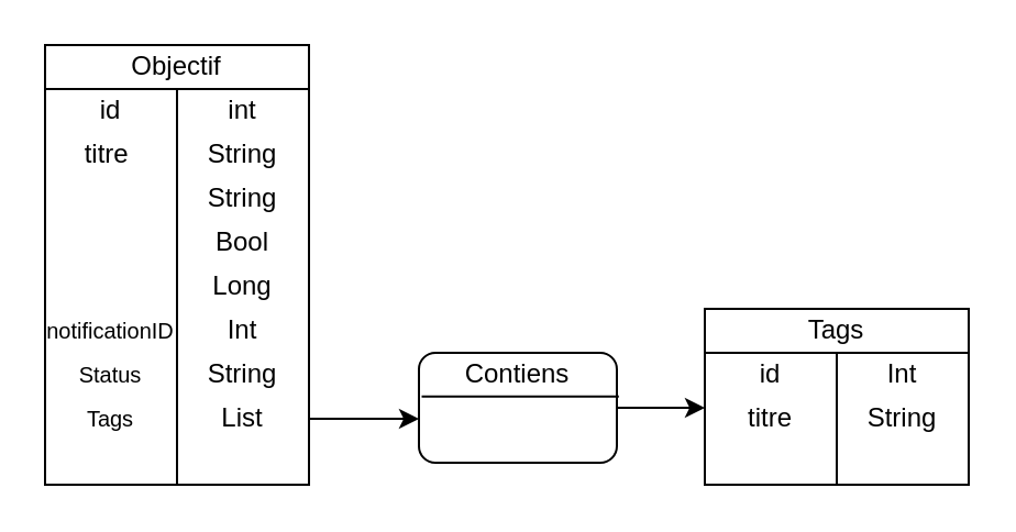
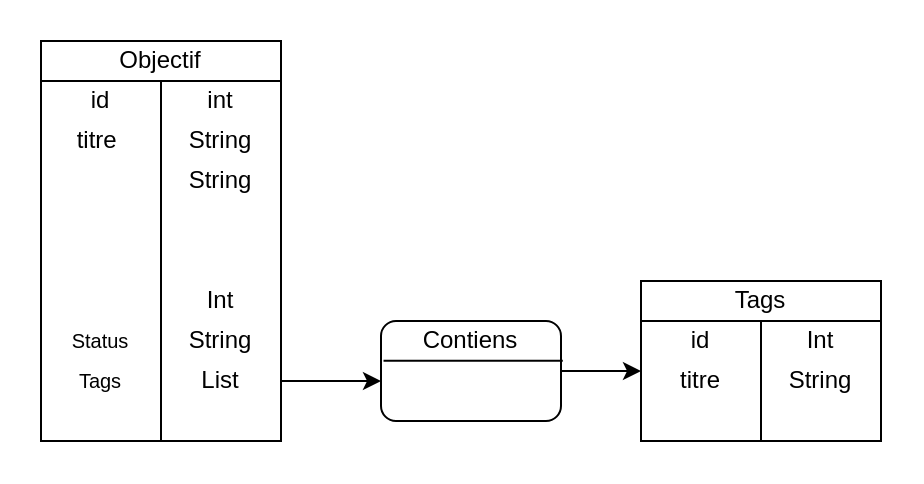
- <mxCell id="9" value="Bool" style="text;html=1;align=center;verticalAlign=middle;whiteSpace=wrap;rounded=0;" vertex="1" parent="1"><mxGeometry x="80" y="100" width="60" height="20" as="geometry" /></mxCell>
- <mxCell id="10" value="Long" style="text;html=1;align=center;verticalAlign=middle;whiteSpace=wrap;rounded=0;" vertex="1" parent="1"><mxGeometry x="80" y="120" width="60" height="20" as="geometry" /></mxCell>
- <mxCell id="11" value="&lt;font style=&quot;font-size: 10px;&quot;&gt;notificationID&lt;/font&gt;" style="text;html=1;align=center;verticalAlign=middle;whiteSpace=wrap;rounded=0;" vertex="1" parent="1"><mxGeometry x="20" y="140" width="60" height="20" as="geometry" /></mxCell>
